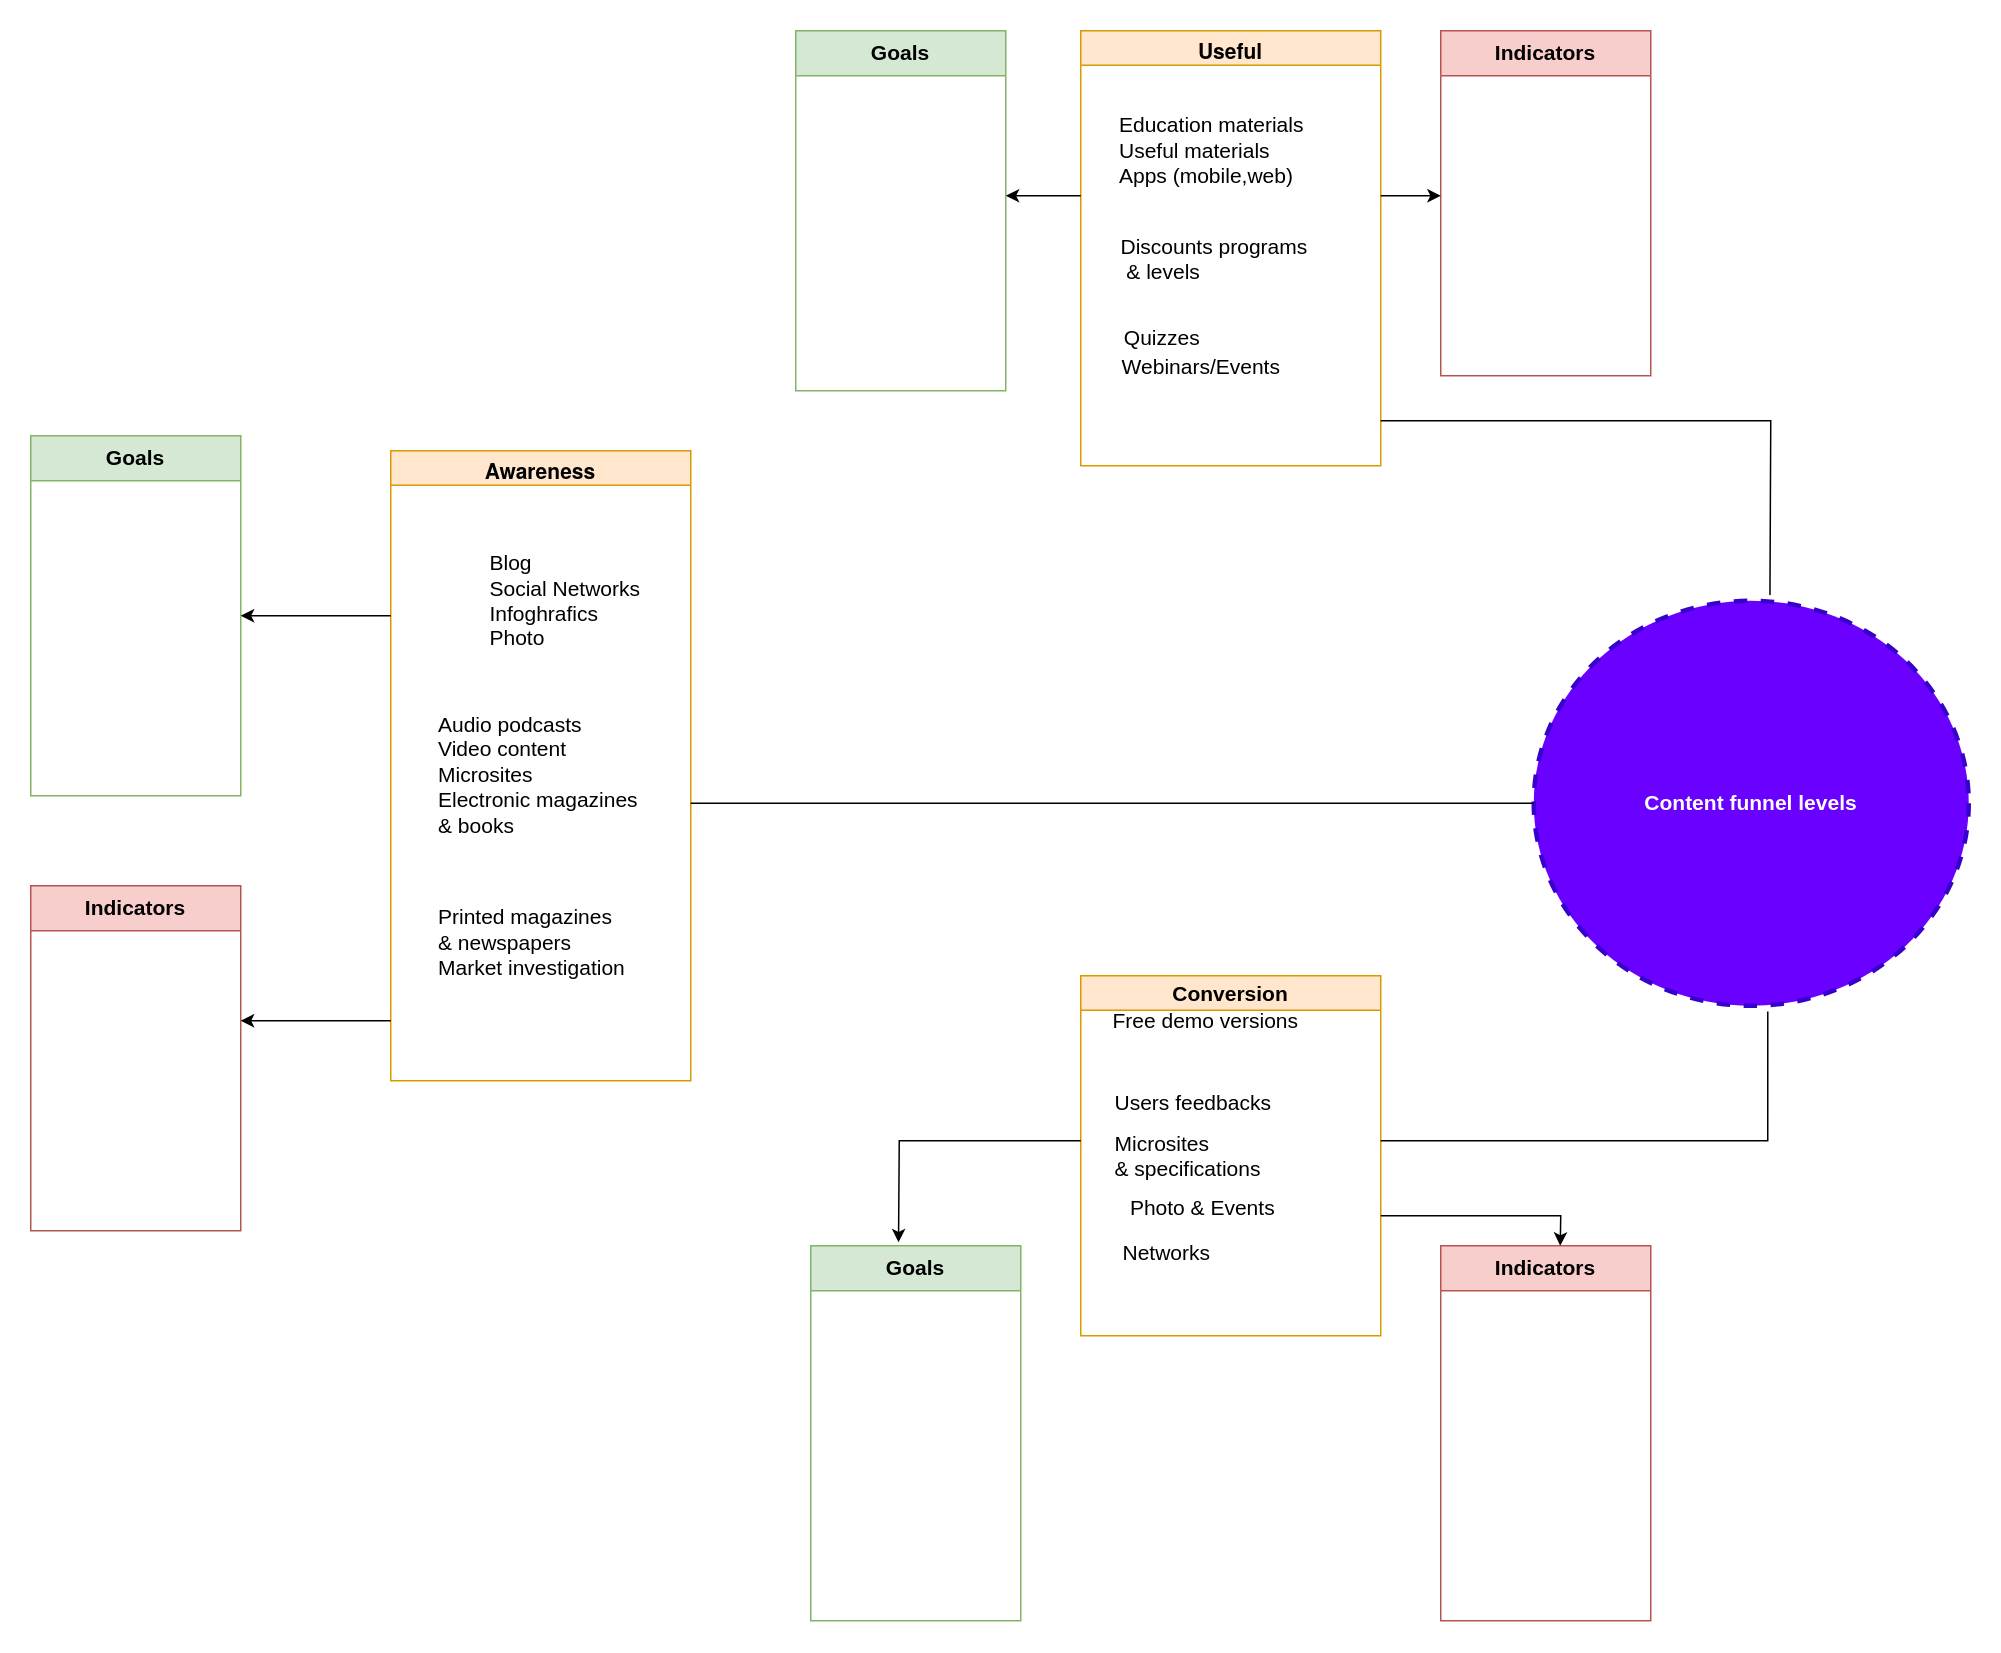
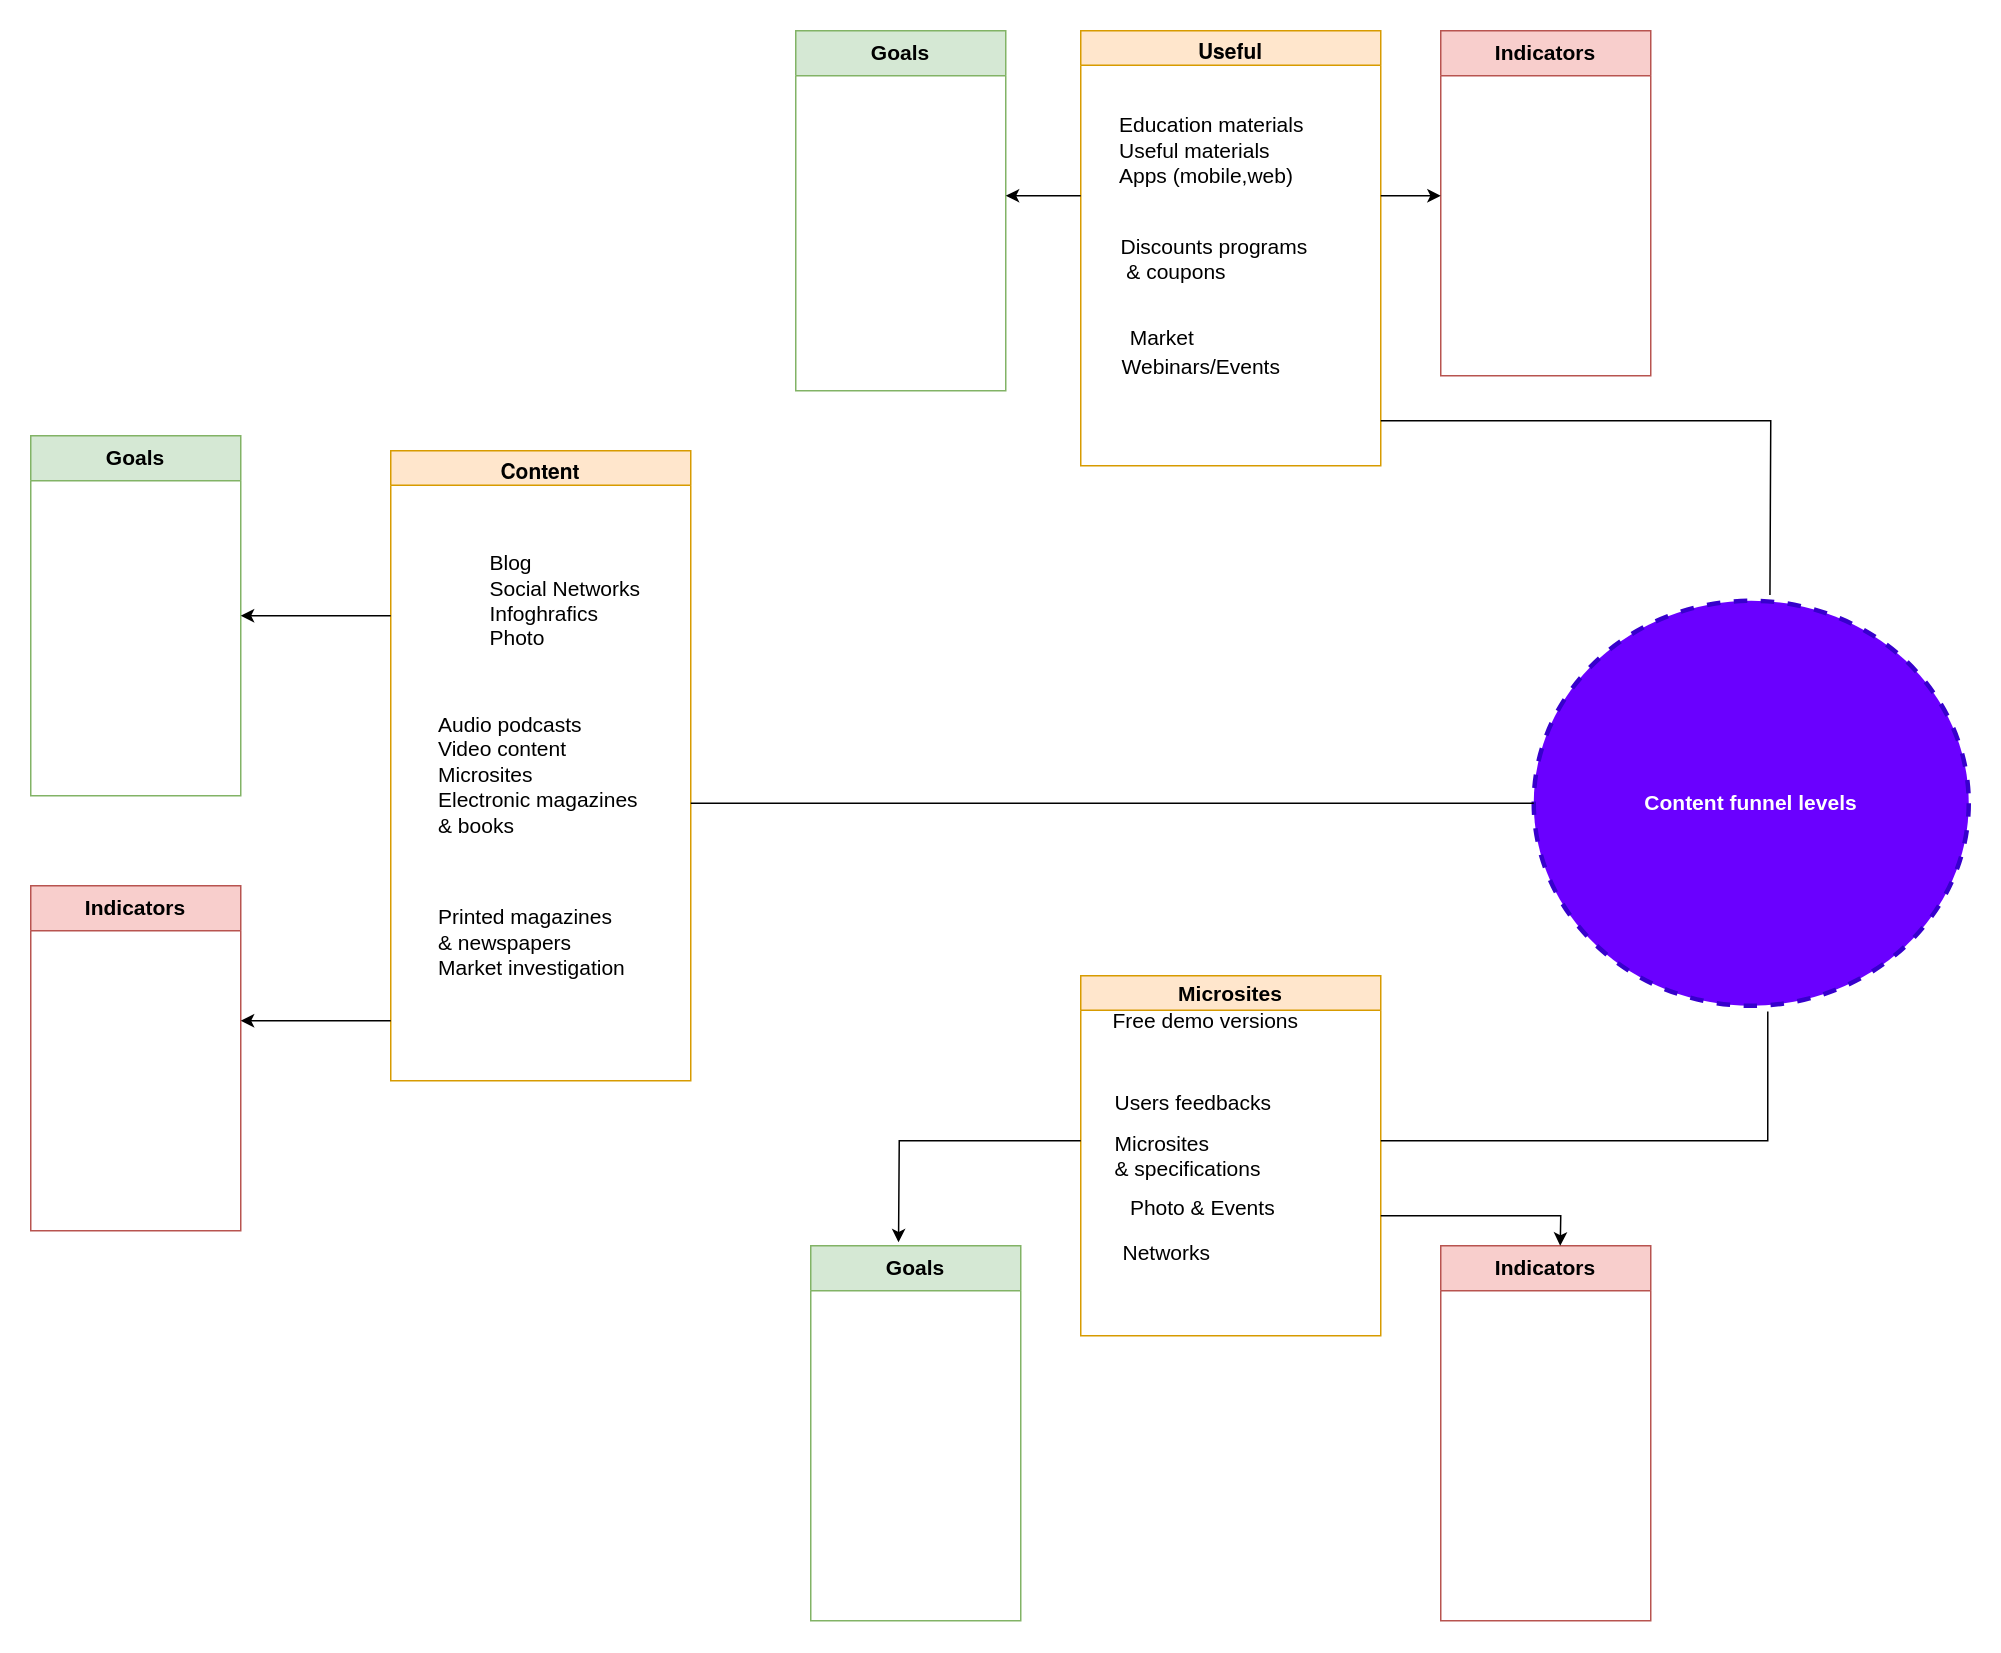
- <mxCell id="4" value="Discounts programs&lt;br&gt;&amp;nbsp;&amp;amp; levels" style="text;html=1;align=left;verticalAlign=middle;resizable=0;points=[];autosize=1;strokeColor=none;fillColor=none;fontSize=14;" vertex="1" parent="2"><mxGeometry x="25" y="127" width="150" height="50" as="geometry" /></mxCell>
+ <mxCell id="4" value="Discounts programs&lt;br&gt;&amp;nbsp;&amp;amp; coupons" style="text;html=1;align=left;verticalAlign=middle;resizable=0;points=[];autosize=1;strokeColor=none;fillColor=none;fontSize=14;" vertex="1" parent="2"><mxGeometry x="25" y="127" width="150" height="50" as="geometry" /></mxCell>
- <mxCell id="5" value="Quizzes" style="text;html=1;align=center;verticalAlign=middle;resizable=0;points=[];autosize=1;strokeColor=none;fillColor=none;fontSize=14;" vertex="1" parent="2"><mxGeometry x="19" y="190" width="70" height="30" as="geometry" /></mxCell>
+ <mxCell id="5" value="Market" style="text;html=1;align=center;verticalAlign=middle;resizable=0;points=[];autosize=1;strokeColor=none;fillColor=none;fontSize=14;" vertex="1" parent="2"><mxGeometry x="19" y="190" width="70" height="30" as="geometry" /></mxCell>
- <mxCell id="13" value="&lt;p style=&quot;margin: 0px; font-variant-numeric: normal; font-variant-east-asian: normal; font-stretch: normal; line-height: normal; font-family: &amp;quot;Helvetica Neue&amp;quot;; text-align: start;&quot; class=&quot;p1&quot;&gt;&lt;font style=&quot;font-size: 14px;&quot;&gt;Awareness&lt;/font&gt;&lt;/p&gt;" style="swimlane;whiteSpace=wrap;html=1;fillColor=#ffe6cc;strokeColor=#d79b00;" parent="1" vertex="1"><mxGeometry x="260" y="300" width="200" height="420" as="geometry" /></mxCell>
+ <mxCell id="13" value="&lt;p style=&quot;margin: 0px; font-variant-numeric: normal; font-variant-east-asian: normal; font-stretch: normal; line-height: normal; font-family: &amp;quot;Helvetica Neue&amp;quot;; text-align: start;&quot; class=&quot;p1&quot;&gt;&lt;font style=&quot;font-size: 14px;&quot;&gt;Content&lt;/font&gt;&lt;/p&gt;" style="swimlane;whiteSpace=wrap;html=1;fillColor=#ffe6cc;strokeColor=#d79b00;" parent="1" vertex="1"><mxGeometry x="260" y="300" width="200" height="420" as="geometry" /></mxCell>
- <mxCell id="7" value="&lt;font style=&quot;font-size: 14px;&quot;&gt;Conversion&lt;/font&gt;" style="swimlane;whiteSpace=wrap;html=1;fillColor=#ffe6cc;strokeColor=#d79b00;" parent="1" vertex="1"><mxGeometry x="720" y="650" width="200" height="240" as="geometry" /></mxCell>
+ <mxCell id="7" value="&lt;font style=&quot;font-size: 14px;&quot;&gt;Microsites&lt;/font&gt;" style="swimlane;whiteSpace=wrap;html=1;fillColor=#ffe6cc;strokeColor=#d79b00;" parent="1" vertex="1"><mxGeometry x="720" y="650" width="200" height="240" as="geometry" /></mxCell>
